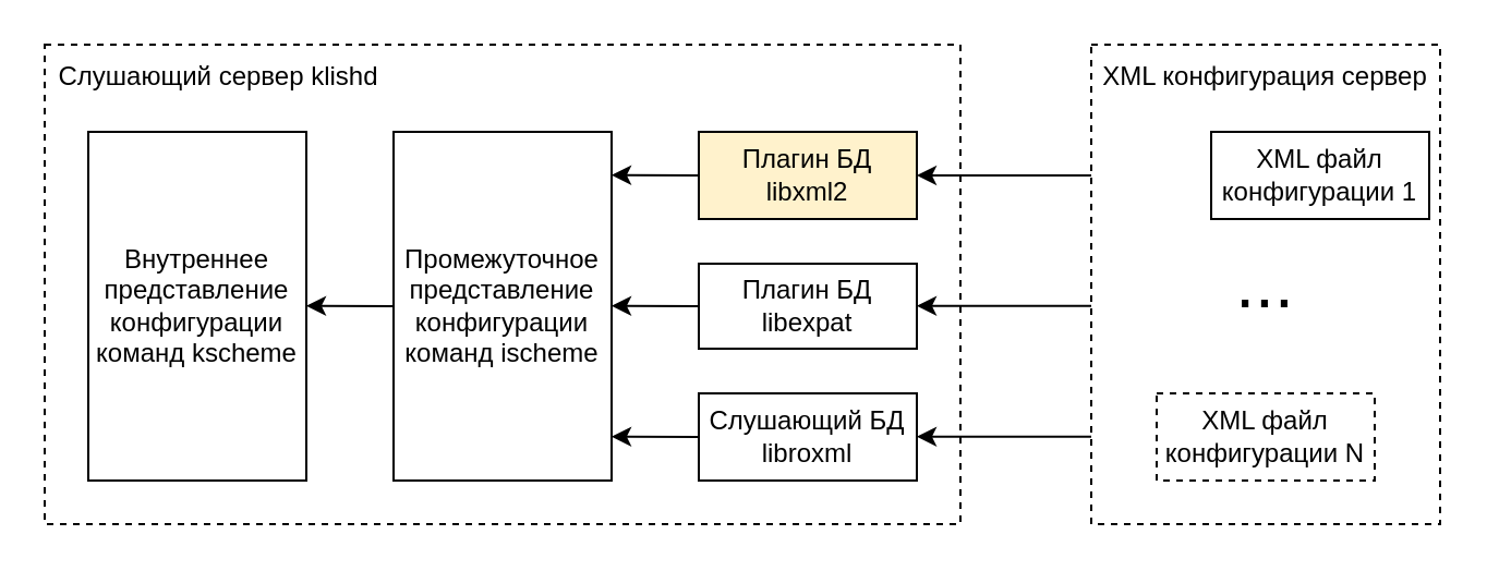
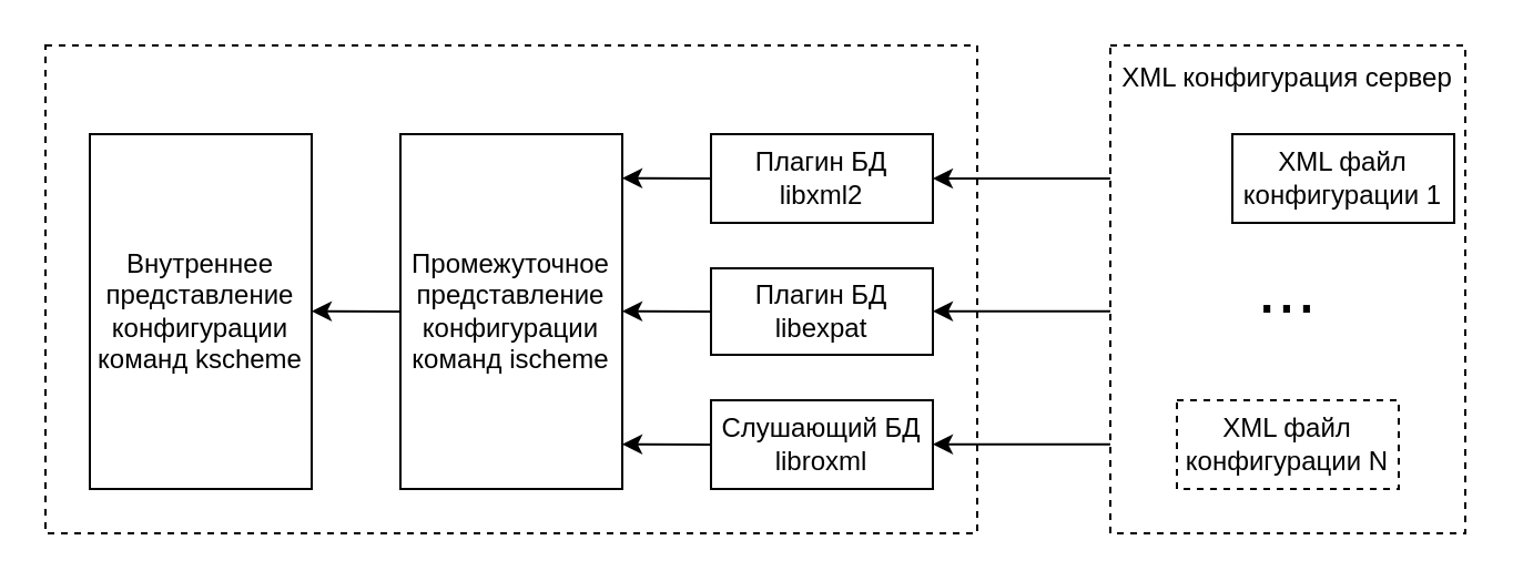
- <mxCell id="3" value="Слушающий сервер klishd" style="text;html=1;align=center;verticalAlign=middle;whiteSpace=wrap;rounded=0;" vertex="1" parent="1"><mxGeometry x="20" y="20" width="160" height="30" as="geometry" /></mxCell>
- <mxCell id="6" value="Плагин БД libxml2" style="whiteSpace=wrap;html=1;align=center;fillColor=#fff2cc;" vertex="1" parent="1"><mxGeometry x="320" y="60" width="100" height="40" as="geometry" /></mxCell>
+ <mxCell id="6" value="Плагин БД libxml2" style="whiteSpace=wrap;html=1;align=center;" vertex="1" parent="1"><mxGeometry x="320" y="60" width="100" height="40" as="geometry" /></mxCell>
